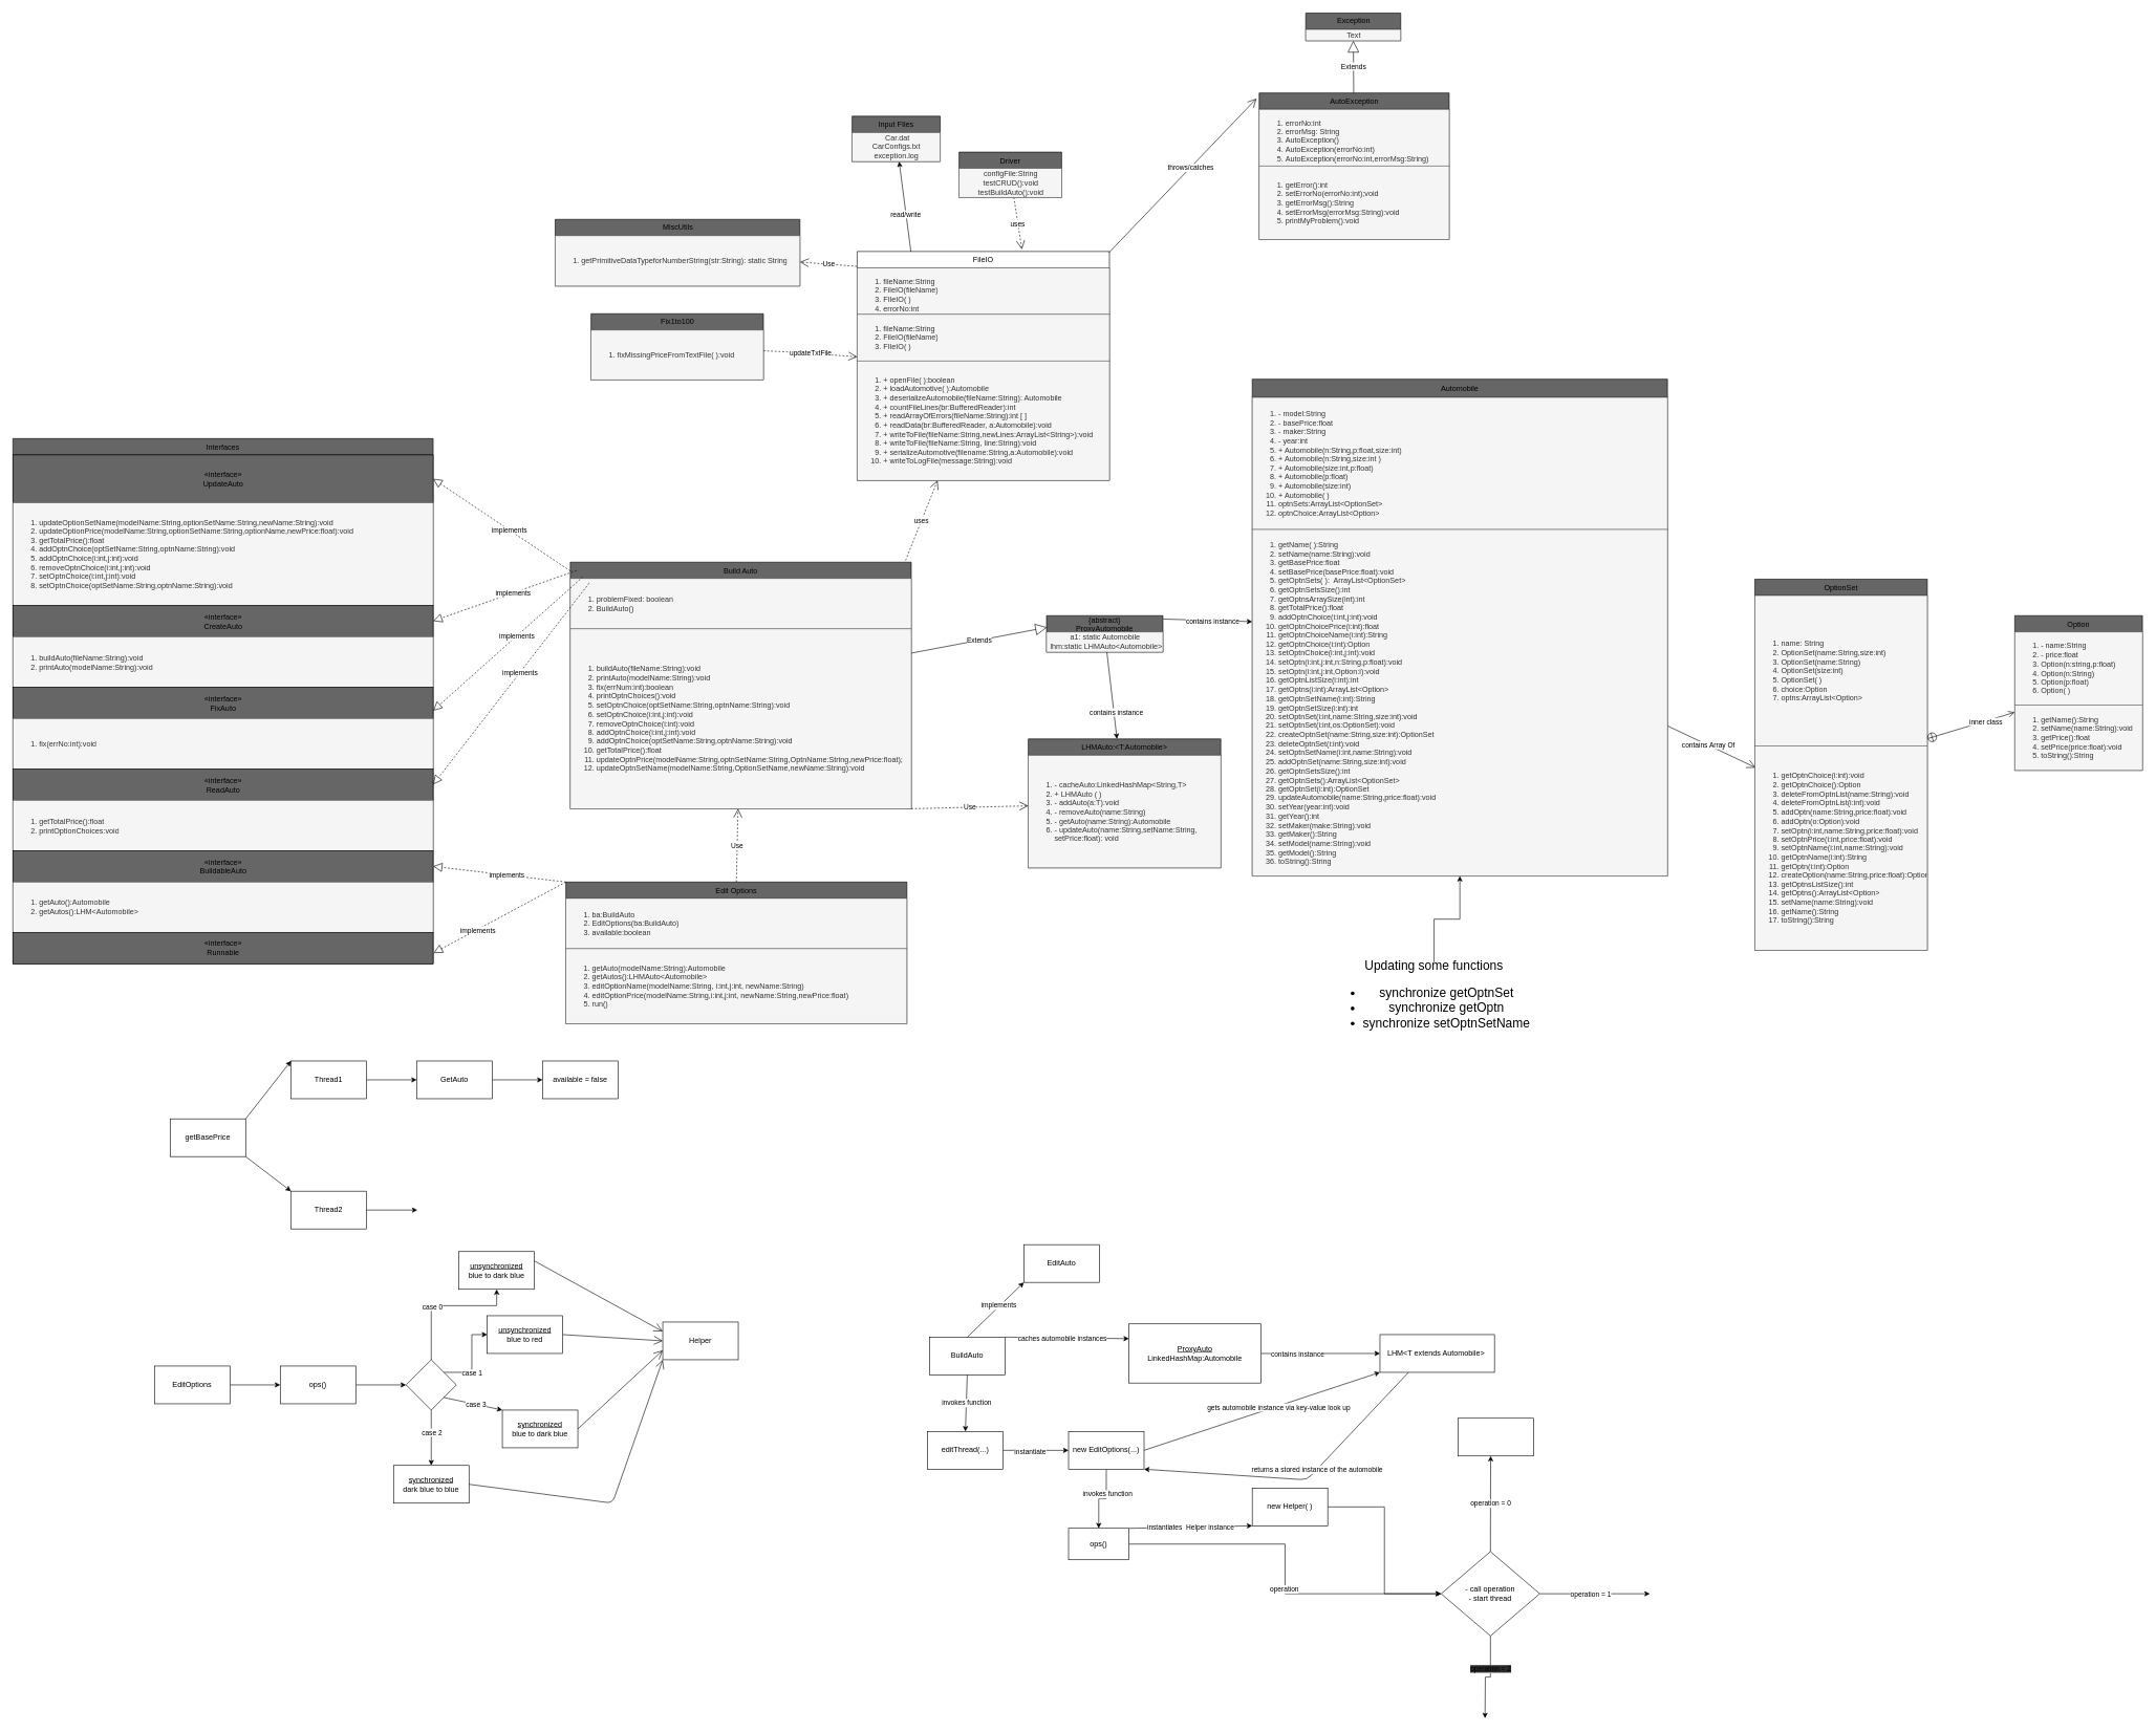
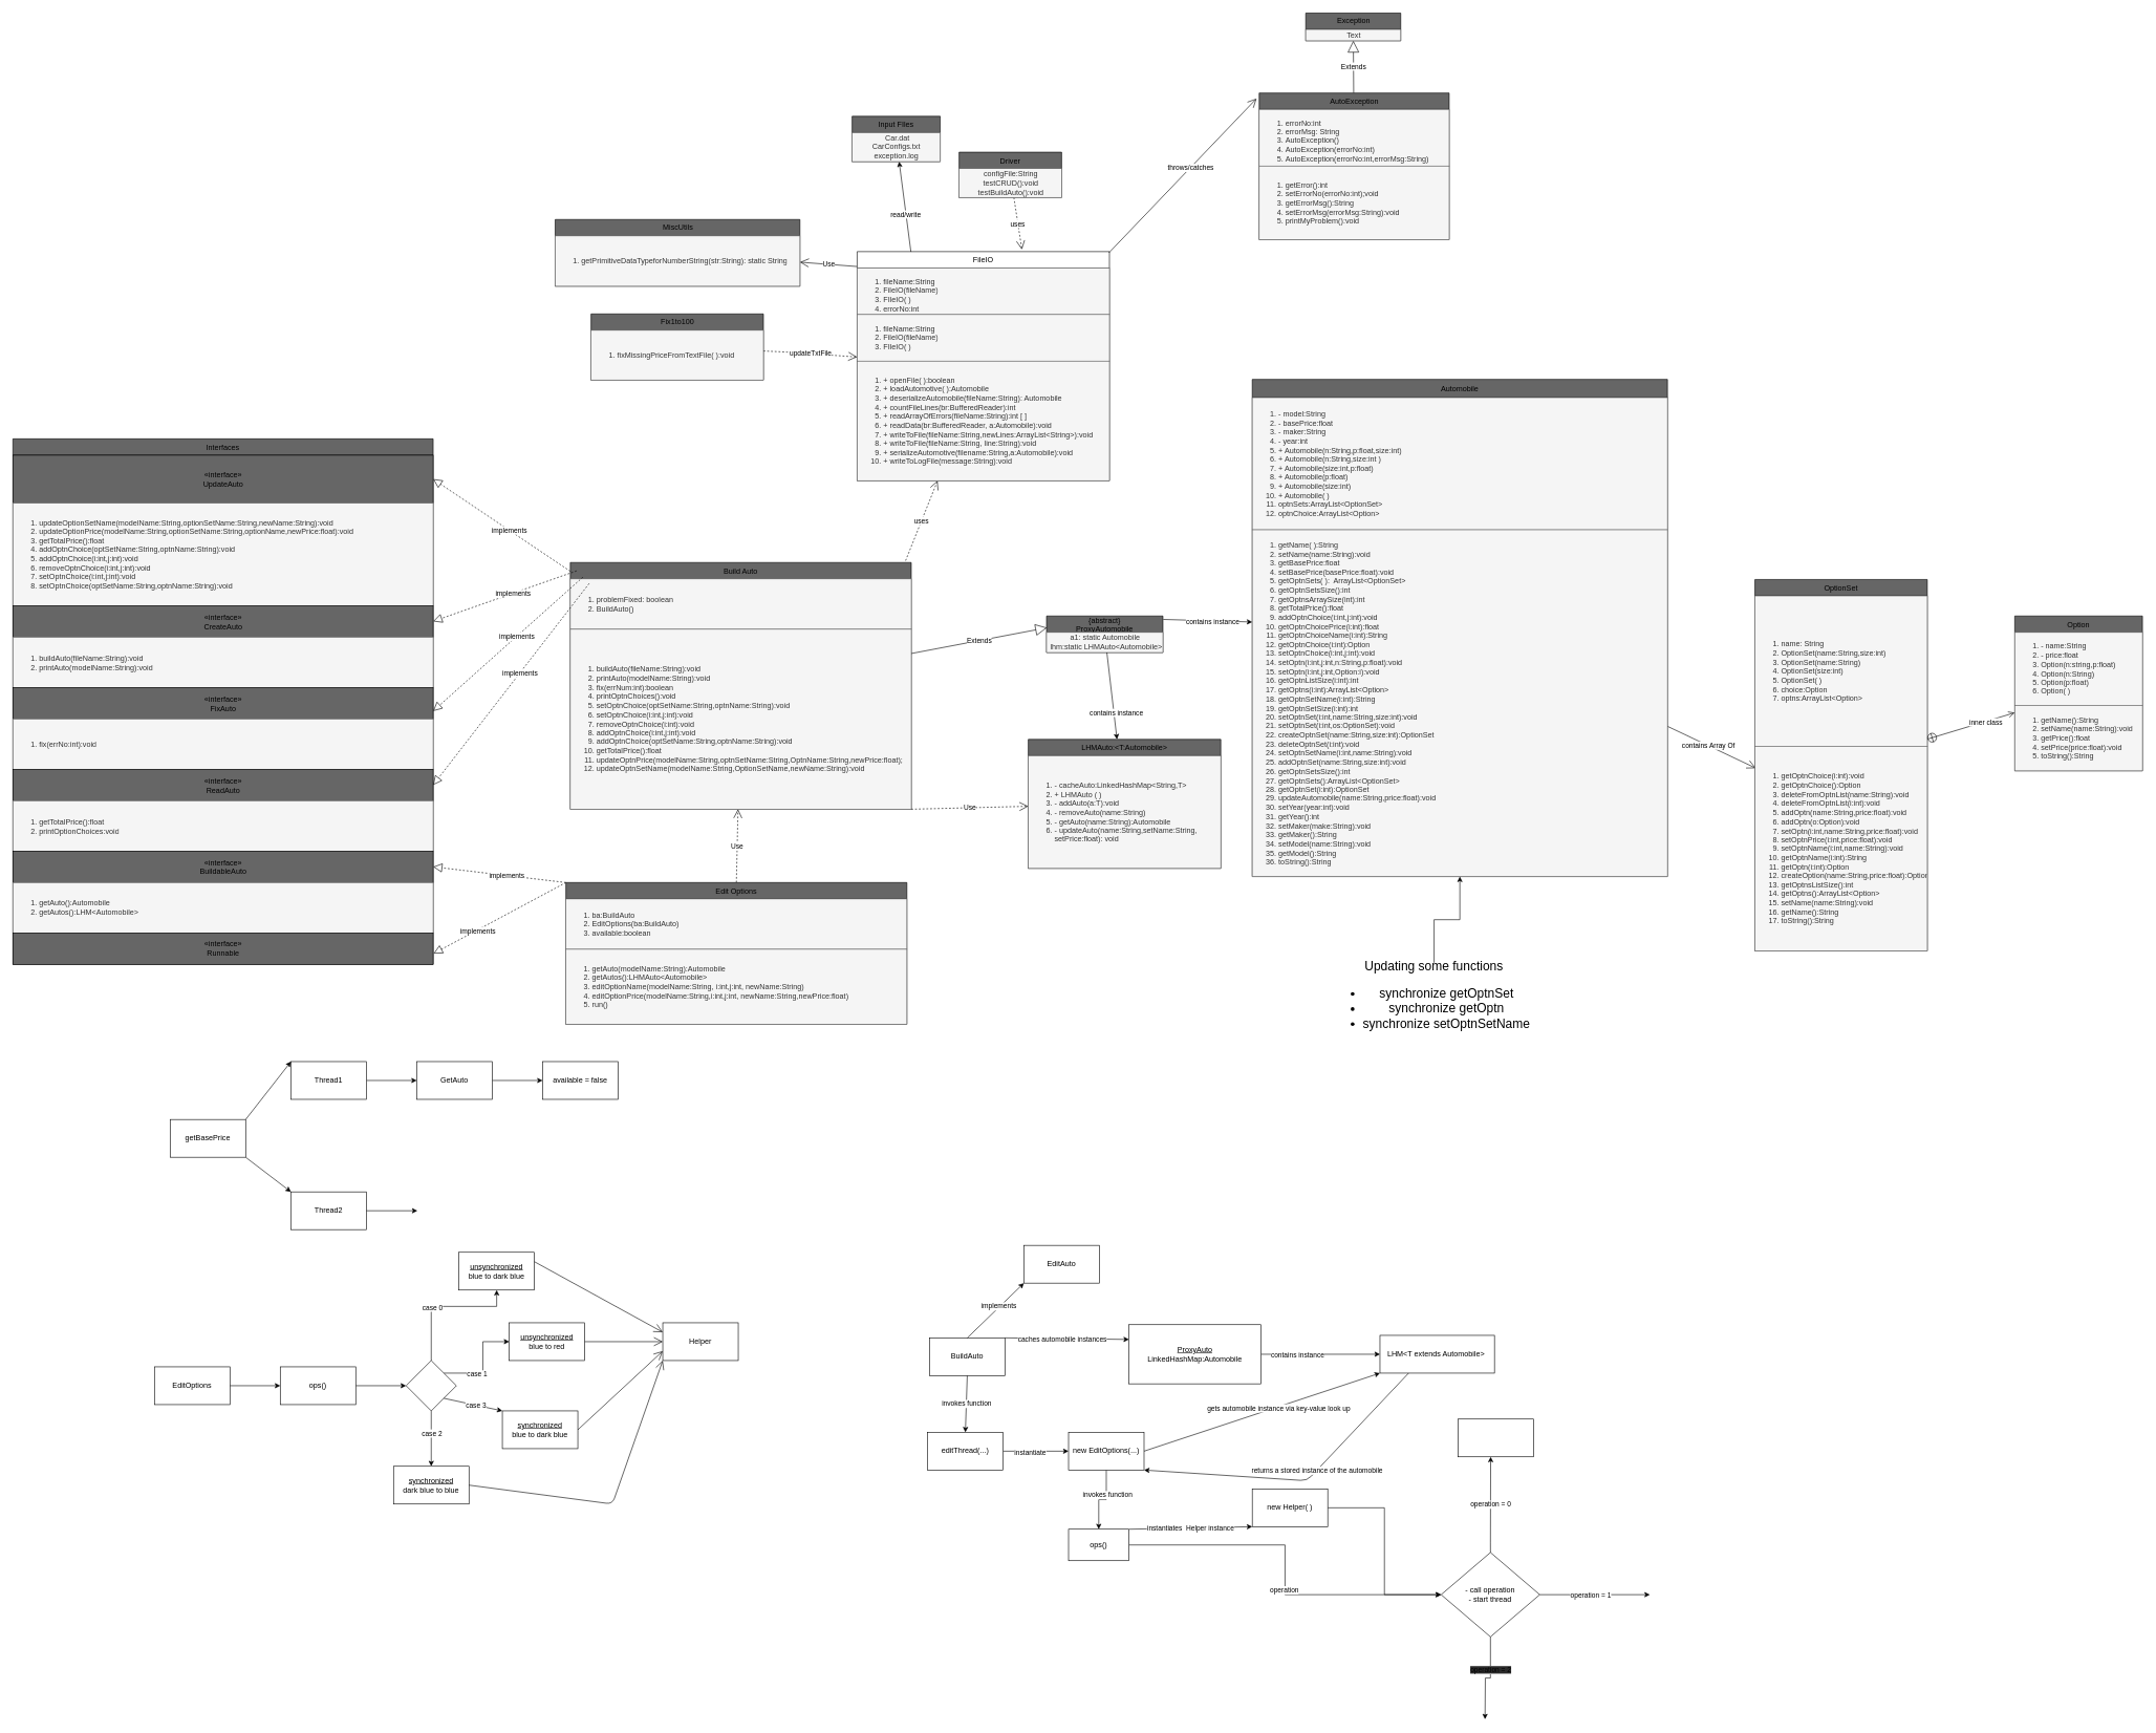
- <mxCell id="31" value="Use" style="endArrow=open;endSize=12;dashed=1;html=1;exitX=-0.001;exitY=0.065;exitDx=0;exitDy=0;exitPerimeter=0;" parent="1" source="42" target="29" edge="1"><mxGeometry width="160" relative="1" as="geometry"><mxPoint x="1299" y="259" as="sourcePoint" /><mxPoint x="1459" y="259" as="targetPoint" /></mxGeometry></mxCell>
+ <mxCell id="31" value="Use" style="endArrow=open;endSize=12;dashed=0;html=1;exitX=-0.001;exitY=0.065;exitDx=0;exitDy=0;exitPerimeter=0;" parent="1" source="42" target="29" edge="1"><mxGeometry width="160" relative="1" as="geometry"><mxPoint x="1299" y="259" as="sourcePoint" /><mxPoint x="1459" y="259" as="targetPoint" /></mxGeometry></mxCell>
- <mxCell id="108" value="&lt;u&gt;unsynchronized&lt;/u&gt;&lt;br&gt;blue to red" style="rounded=0;whiteSpace=wrap;html=1;" parent="1" vertex="1"><mxGeometry x="774" y="2091" width="120" height="60" as="geometry" /></mxCell>
+ <mxCell id="108" value="&lt;u&gt;unsynchronized&lt;/u&gt;&lt;br&gt;blue to red" style="rounded=0;whiteSpace=wrap;html=1;" parent="1" vertex="1"><mxGeometry x="809" y="2101" width="120" height="60" as="geometry" /></mxCell>
